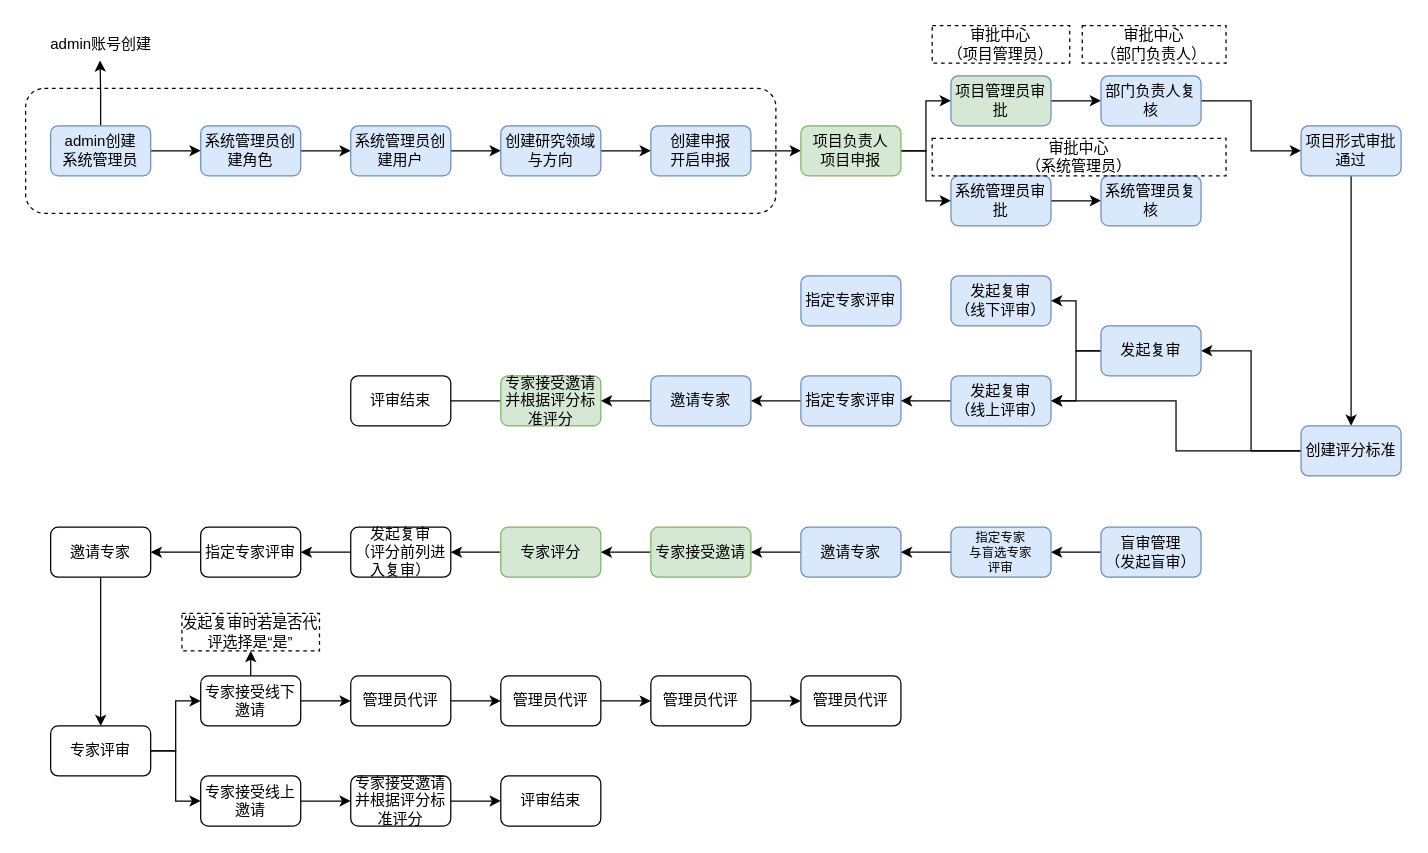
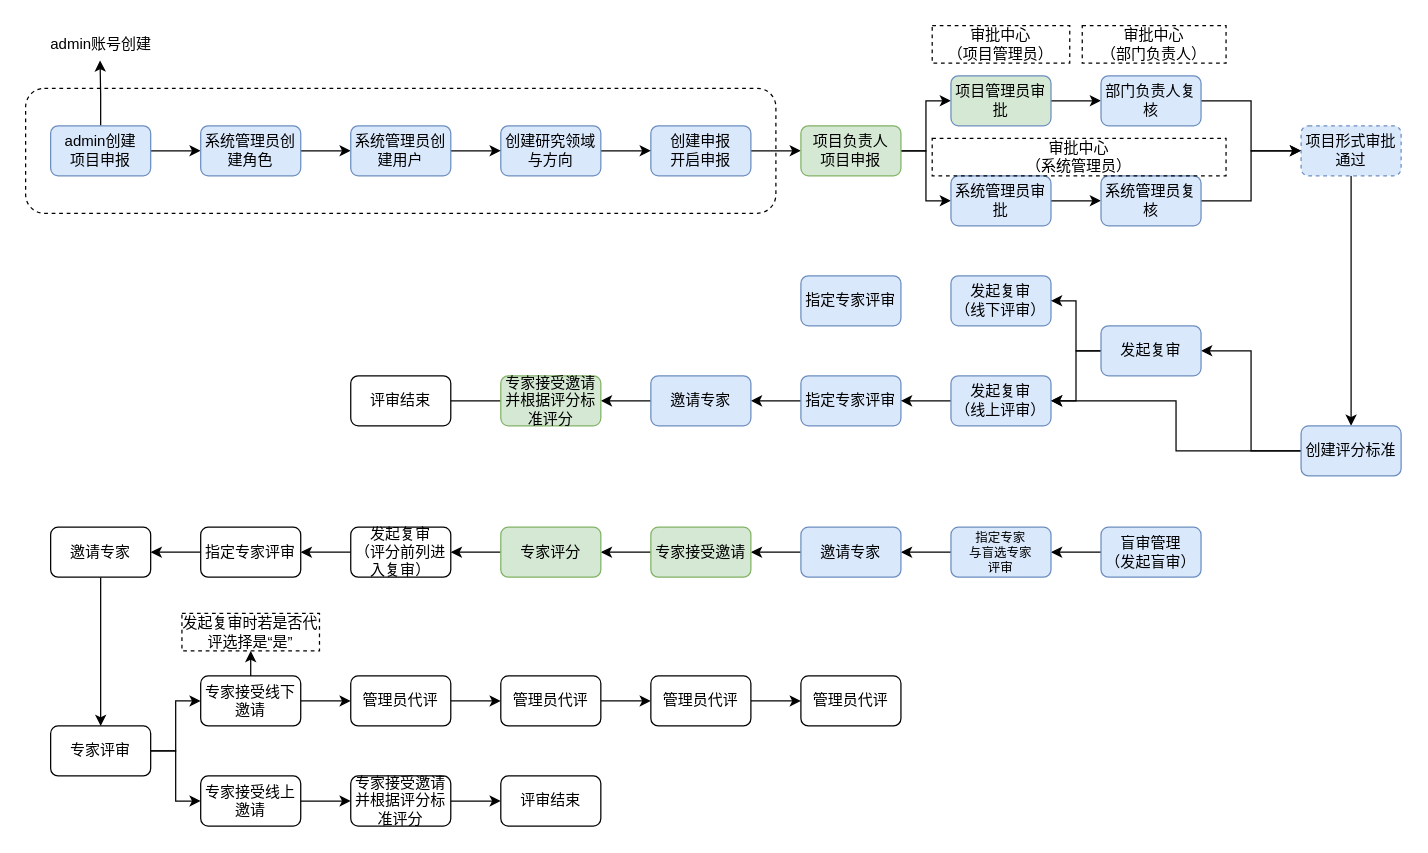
- <mxCell id="5" value="admin创建&lt;br&gt;系统管理员" style="rounded=1;whiteSpace=wrap;html=1;fillColor=#dae8fc;strokeColor=#6c8ebf;" vertex="1" parent="1"><mxGeometry x="40" y="100" width="80" height="40" as="geometry" /></mxCell>
+ <mxCell id="5" value="admin创建&lt;br&gt;项目申报" style="rounded=1;whiteSpace=wrap;html=1;fillColor=#dae8fc;strokeColor=#6c8ebf;" vertex="1" parent="1"><mxGeometry x="40" y="100" width="80" height="40" as="geometry" /></mxCell>
- <mxCell id="23" value="项目形式审批通过" style="rounded=1;whiteSpace=wrap;html=1;fillColor=#dae8fc;strokeColor=#6c8ebf;" vertex="1" parent="1"><mxGeometry x="1040" y="100" width="80" height="40" as="geometry" /></mxCell>
+ <mxCell id="23" value="项目形式审批通过" style="rounded=1;whiteSpace=wrap;html=1;fillColor=#dae8fc;strokeColor=#6c8ebf;dashed=1;" vertex="1" parent="1"><mxGeometry x="1040" y="100" width="80" height="40" as="geometry" /></mxCell>
+ <mxCell id="35" style="edgeStyle=orthogonalEdgeStyle;rounded=0;orthogonalLoop=1;jettySize=auto;html=1;exitX=1;exitY=0.5;exitDx=0;exitDy=0;entryX=0;entryY=0.5;entryDx=0;entryDy=0;" edge="1" parent="1" source="36" target="23"><mxGeometry relative="1" as="geometry" /></mxCell>
